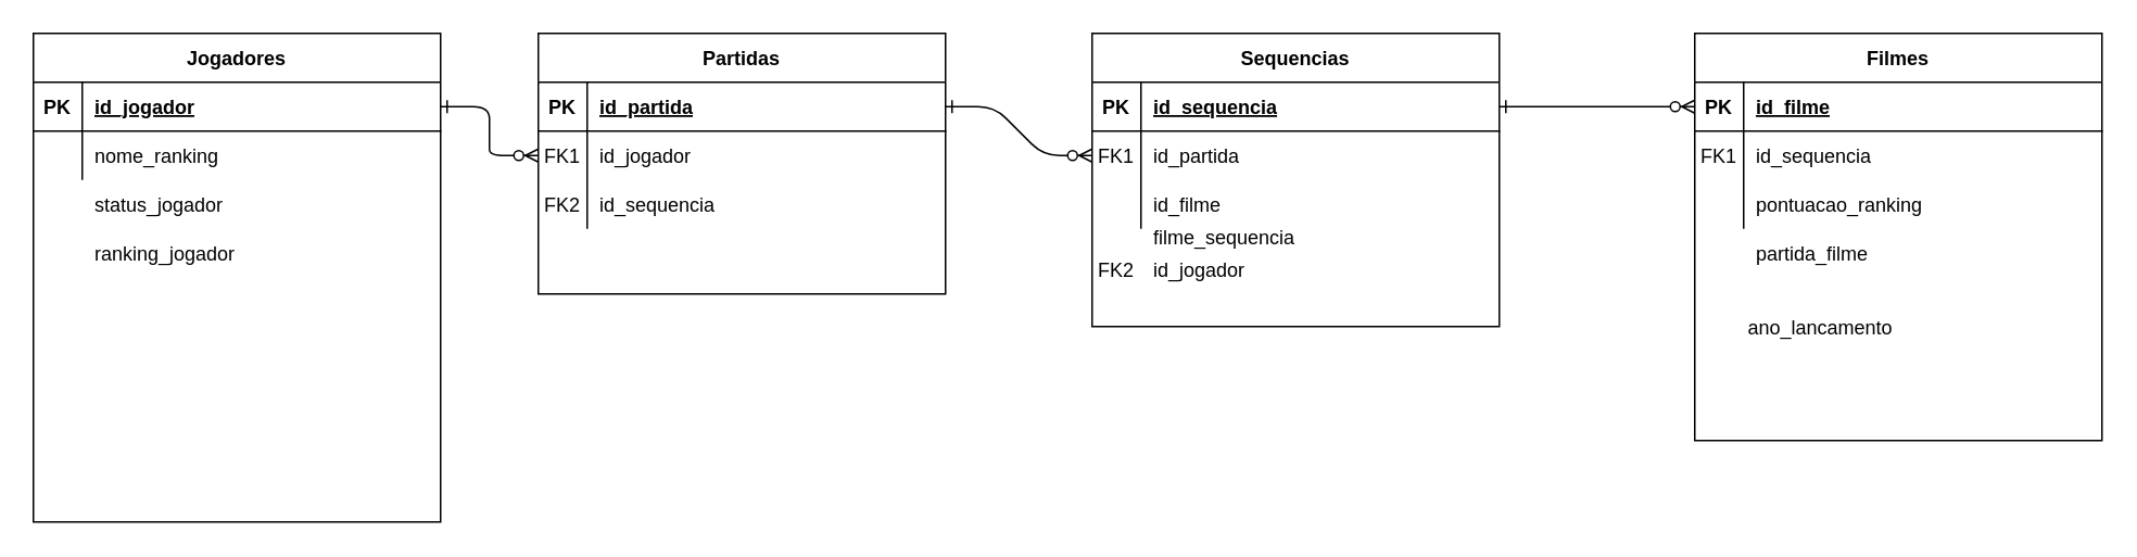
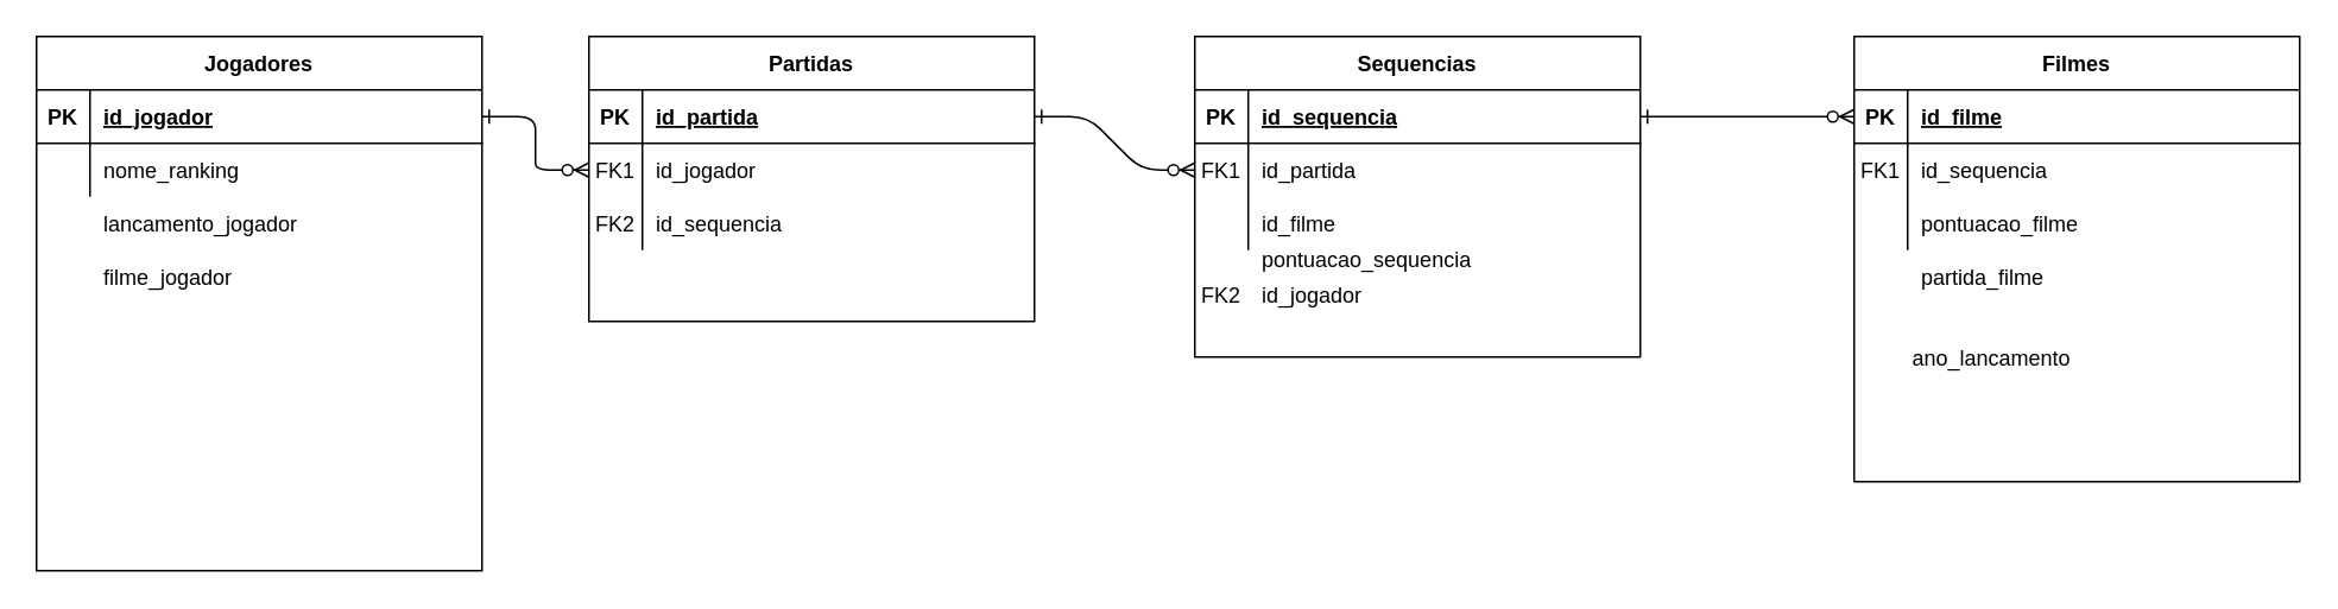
- <mxCell id="31" value="status_jogador" style="shape=partialRectangle;overflow=hidden;connectable=0;fillColor=none;top=0;left=0;bottom=0;right=0;align=left;spacingLeft=6;" parent="1" vertex="1"><mxGeometry x="50" y="110" width="220" height="30" as="geometry"><mxRectangle width="220" height="30" as="alternateBounds" /></mxGeometry></mxCell>
+ <mxCell id="31" value="lancamento_jogador" style="shape=partialRectangle;overflow=hidden;connectable=0;fillColor=none;top=0;left=0;bottom=0;right=0;align=left;spacingLeft=6;" parent="1" vertex="1"><mxGeometry x="50" y="110" width="220" height="30" as="geometry"><mxRectangle width="220" height="30" as="alternateBounds" /></mxGeometry></mxCell>
- <mxCell id="46" value="pontuacao_ranking" style="shape=partialRectangle;overflow=hidden;connectable=0;fillColor=none;top=0;left=0;bottom=0;right=0;align=left;spacingLeft=6;" parent="1" vertex="1"><mxGeometry x="1070" y="110" width="220" height="30" as="geometry"><mxRectangle width="220" height="30" as="alternateBounds" /></mxGeometry></mxCell>
+ <mxCell id="46" value="pontuacao_filme" style="shape=partialRectangle;overflow=hidden;connectable=0;fillColor=none;top=0;left=0;bottom=0;right=0;align=left;spacingLeft=6;" parent="1" vertex="1"><mxGeometry x="1070" y="110" width="220" height="30" as="geometry"><mxRectangle width="220" height="30" as="alternateBounds" /></mxGeometry></mxCell>
- <mxCell id="45" value="filme_sequencia" style="shape=partialRectangle;overflow=hidden;connectable=0;fillColor=none;top=0;left=0;bottom=0;right=0;align=left;spacingLeft=6;" parent="1" vertex="1"><mxGeometry x="700" y="130" width="220" height="30" as="geometry"><mxRectangle width="220" height="30" as="alternateBounds" /></mxGeometry></mxCell>
+ <mxCell id="45" value="pontuacao_sequencia" style="shape=partialRectangle;overflow=hidden;connectable=0;fillColor=none;top=0;left=0;bottom=0;right=0;align=left;spacingLeft=6;" parent="1" vertex="1"><mxGeometry x="700" y="130" width="220" height="30" as="geometry"><mxRectangle width="220" height="30" as="alternateBounds" /></mxGeometry></mxCell>
- <mxCell id="32" value="ranking_jogador" style="shape=partialRectangle;overflow=hidden;connectable=0;fillColor=none;top=0;left=0;bottom=0;right=0;align=left;spacingLeft=6;" parent="1" vertex="1"><mxGeometry x="50" y="140" width="220" height="30" as="geometry"><mxRectangle width="220" height="30" as="alternateBounds" /></mxGeometry></mxCell>
+ <mxCell id="32" value="filme_jogador" style="shape=partialRectangle;overflow=hidden;connectable=0;fillColor=none;top=0;left=0;bottom=0;right=0;align=left;spacingLeft=6;" parent="1" vertex="1"><mxGeometry x="50" y="140" width="220" height="30" as="geometry"><mxRectangle width="220" height="30" as="alternateBounds" /></mxGeometry></mxCell>
